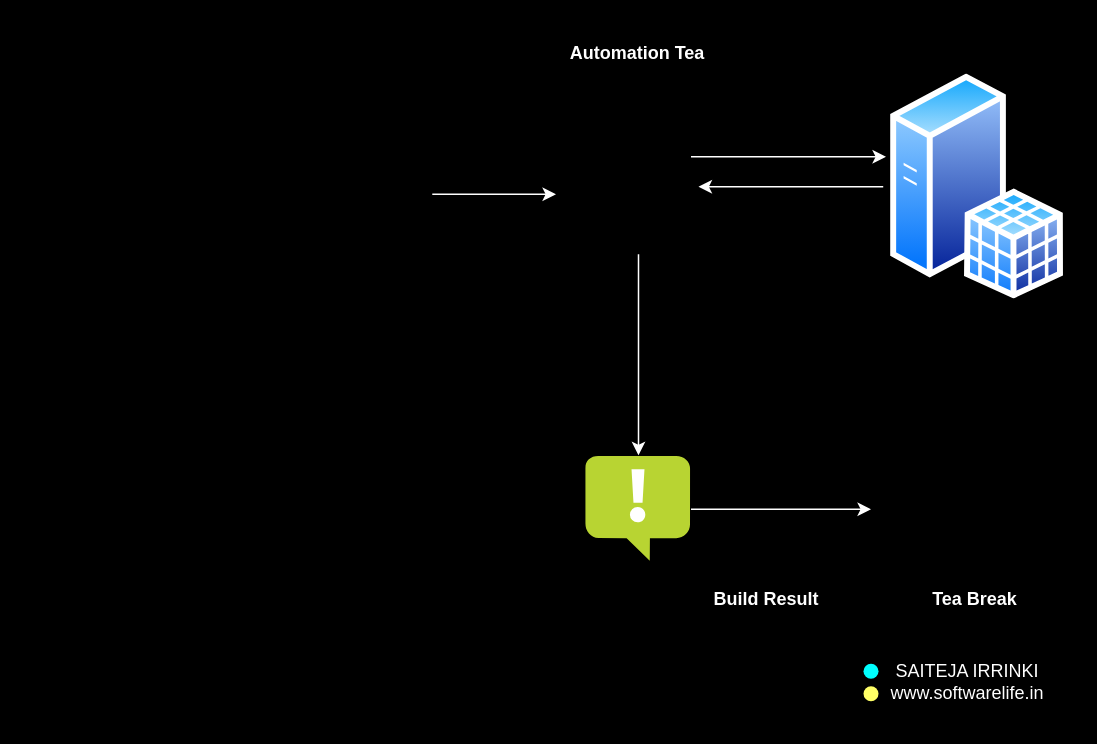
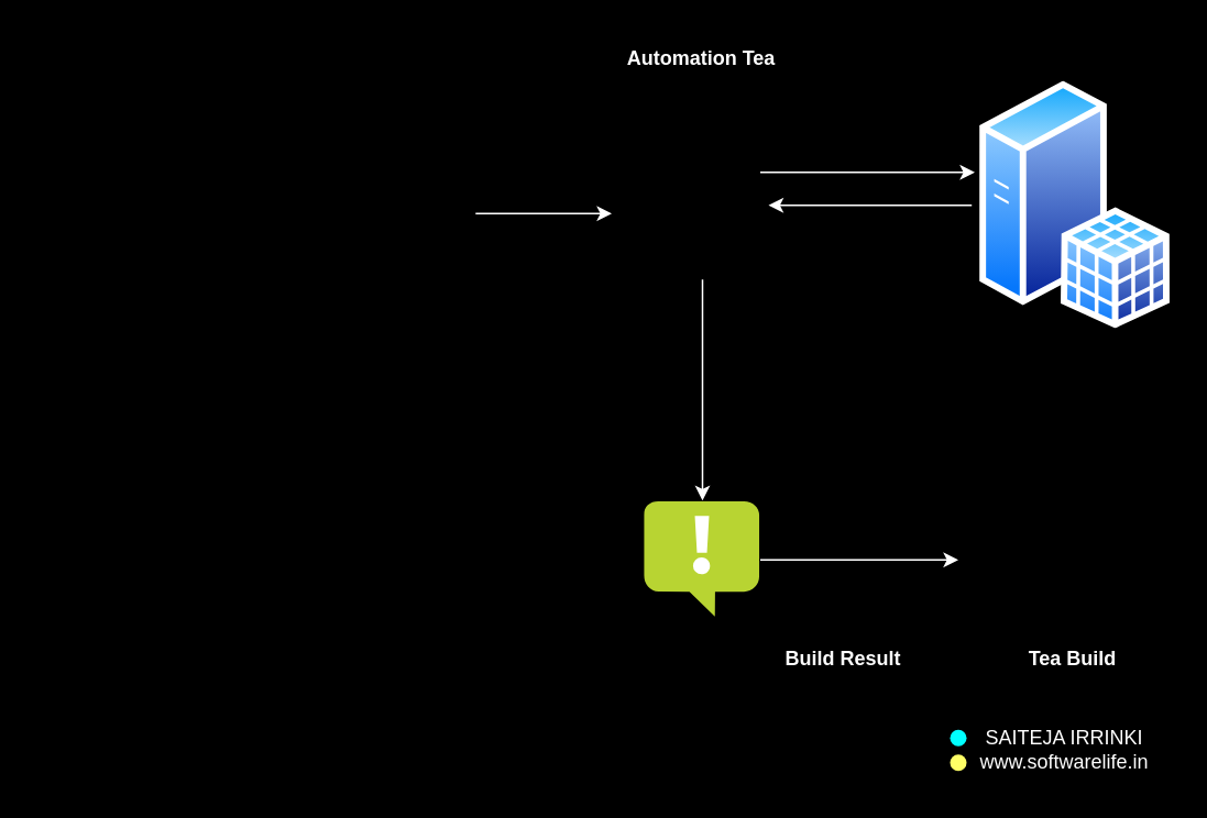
- <mxCell id="13" value="&lt;b&gt;&lt;font color=&quot;#ffffff&quot;&gt;Tea Break&lt;/font&gt;&lt;/b&gt;" style="text;html=1;align=center;verticalAlign=middle;resizable=0;points=[];autosize=1;strokeColor=none;fillColor=none;" parent="1" vertex="1"><mxGeometry x="609.32" y="384" width="80" height="30" as="geometry" /></mxCell>
+ <mxCell id="13" value="&lt;b&gt;&lt;font color=&quot;#ffffff&quot;&gt;Tea Build&lt;/font&gt;&lt;/b&gt;" style="text;html=1;align=center;verticalAlign=middle;resizable=0;points=[];autosize=1;strokeColor=none;fillColor=none;" parent="1" vertex="1"><mxGeometry x="609.32" y="384" width="80" height="30" as="geometry" /></mxCell>
